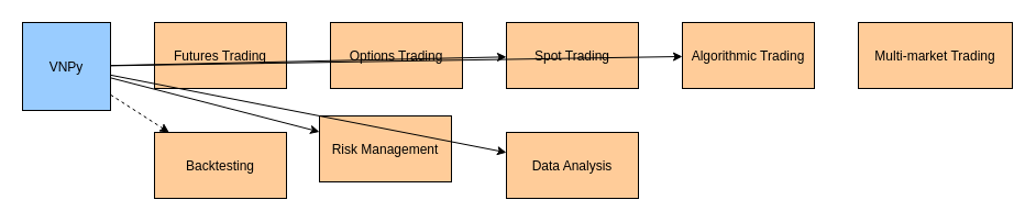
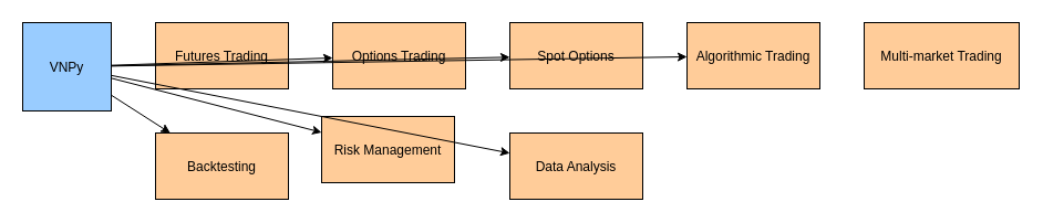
- <mxCell id="6" value="Spot Trading" style="usecase;fillColor=#ffcc99;" vertex="1" parent="1"><mxGeometry x="460" y="20" width="120" height="60" as="geometry" /></mxCell>
+ <mxCell id="6" value="Spot Options" style="usecase;fillColor=#ffcc99;" vertex="1" parent="1"><mxGeometry x="460" y="20" width="120" height="60" as="geometry" /></mxCell>
+ <mxCell id="5" value="" style="endArrow=classic;html=1;" edge="1" parent="1" source="2" target="4"><mxGeometry width="50" height="50" relative="1" as="geometry" /></mxCell>
- <mxCell id="12" value="" style="endArrow=classic;html=1;dashed=1;" edge="1" parent="1" source="2" target="11"><mxGeometry width="50" height="50" relative="1" as="geometry" /></mxCell>
+ <mxCell id="12" value="" style="endArrow=classic;html=1;" edge="1" parent="1" source="2" target="11"><mxGeometry width="50" height="50" relative="1" as="geometry" /></mxCell>
